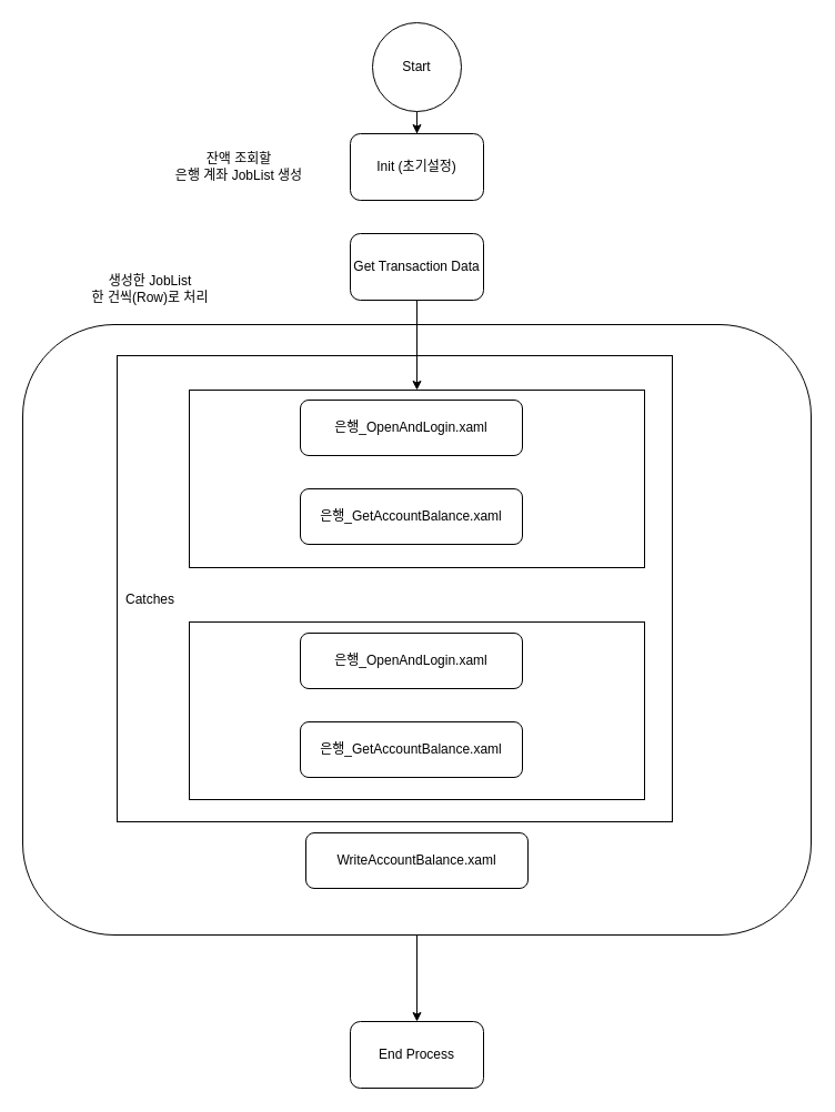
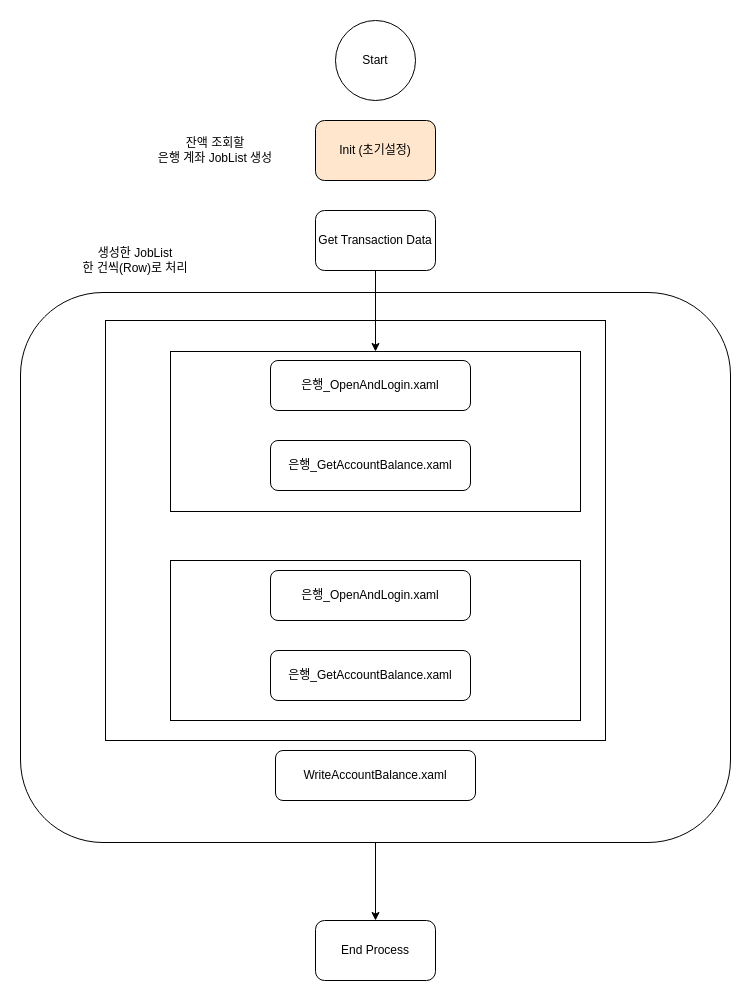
- <mxCell id="6" value="" style="edgeStyle=orthogonalEdgeStyle;rounded=0;orthogonalLoop=1;jettySize=auto;html=1;" edge="1" parent="1" source="7" target="8"><mxGeometry relative="1" as="geometry" /></mxCell>
- <mxCell id="8" value="Init (초기설정)" style="rounded=1;whiteSpace=wrap;html=1;" vertex="1" parent="1"><mxGeometry x="315" y="120" width="120" height="60" as="geometry" /></mxCell>
+ <mxCell id="8" value="Init (초기설정)" style="rounded=1;whiteSpace=wrap;html=1;fillColor=#ffe6cc;" vertex="1" parent="1"><mxGeometry x="315" y="120" width="120" height="60" as="geometry" /></mxCell>
- <mxCell id="18" value="Catches" style="text;html=1;strokeColor=none;fillColor=none;align=center;verticalAlign=middle;whiteSpace=wrap;rounded=0;" vertex="1" parent="1"><mxGeometry x="115" y="530" width="40" height="20" as="geometry" /></mxCell>
